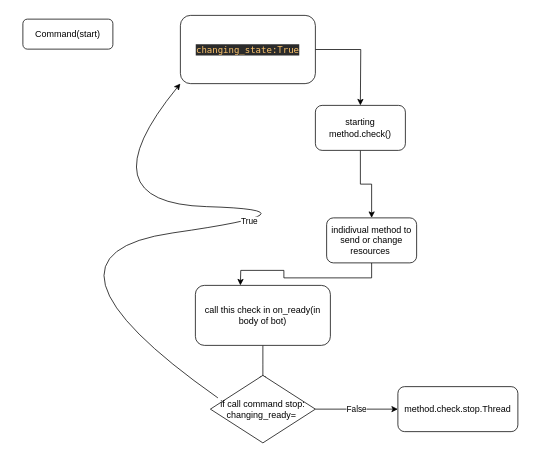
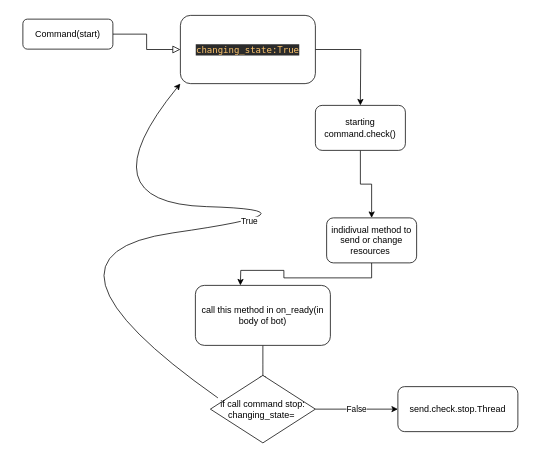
+ <mxCell id="2" value="" style="rounded=0;html=1;jettySize=auto;orthogonalLoop=1;fontSize=11;endArrow=block;endFill=0;endSize=8;strokeWidth=1;shadow=0;labelBackgroundColor=none;edgeStyle=orthogonalEdgeStyle;" parent="1" source="3" target="5" edge="1"><mxGeometry relative="1" as="geometry"><mxPoint x="280" y="50" as="targetPoint" /></mxGeometry></mxCell>
- <mxCell id="7" value="starting method.check()" style="rounded=1;whiteSpace=wrap;html=1;" vertex="1" parent="1"><mxGeometry x="420" y="140" width="120" height="60" as="geometry" /></mxCell>
+ <mxCell id="7" value="starting command.check()" style="rounded=1;whiteSpace=wrap;html=1;" vertex="1" parent="1"><mxGeometry x="420" y="140" width="120" height="60" as="geometry" /></mxCell>
- <mxCell id="11" value="call this check in on_ready(in body of bot)" style="rounded=1;whiteSpace=wrap;html=1;" vertex="1" parent="1"><mxGeometry x="260" y="380" width="180" height="80" as="geometry" /></mxCell>
+ <mxCell id="11" value="call this method in on_ready(in body of bot)" style="rounded=1;whiteSpace=wrap;html=1;" vertex="1" parent="1"><mxGeometry x="260" y="380" width="180" height="80" as="geometry" /></mxCell>
- <mxCell id="13" value="if call command stop:&lt;br&gt;changing_ready=&amp;nbsp;" style="rhombus;whiteSpace=wrap;html=1;" vertex="1" parent="1"><mxGeometry x="280" y="500" width="140" height="90" as="geometry" /></mxCell>
+ <mxCell id="13" value="if call command stop:&lt;br&gt;changing_state=&amp;nbsp;" style="rhombus;whiteSpace=wrap;html=1;" vertex="1" parent="1"><mxGeometry x="280" y="500" width="140" height="90" as="geometry" /></mxCell>
- <mxCell id="14" value="method.check.stop.Thread" style="rounded=1;whiteSpace=wrap;html=1;" vertex="1" parent="1"><mxGeometry x="530" y="515" width="160" height="60" as="geometry" /></mxCell>
+ <mxCell id="14" value="send.check.stop.Thread" style="rounded=1;whiteSpace=wrap;html=1;" vertex="1" parent="1"><mxGeometry x="530" y="515" width="160" height="60" as="geometry" /></mxCell>
